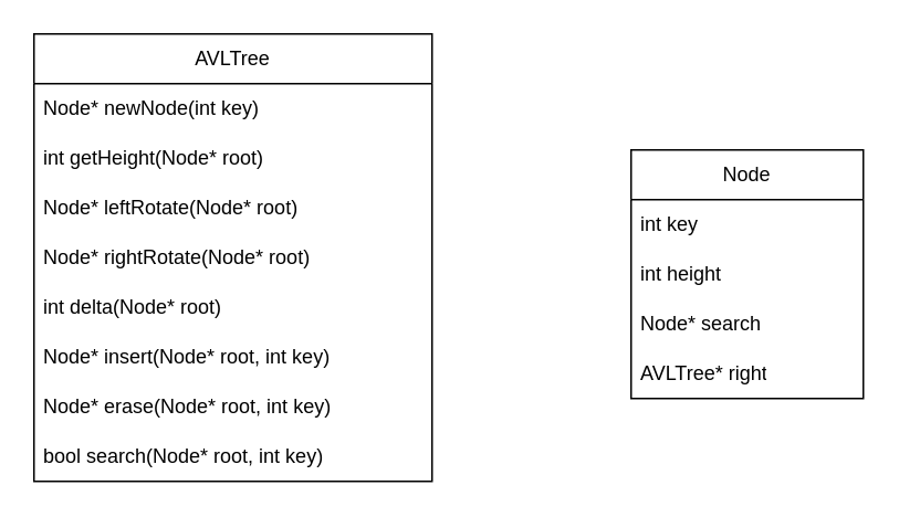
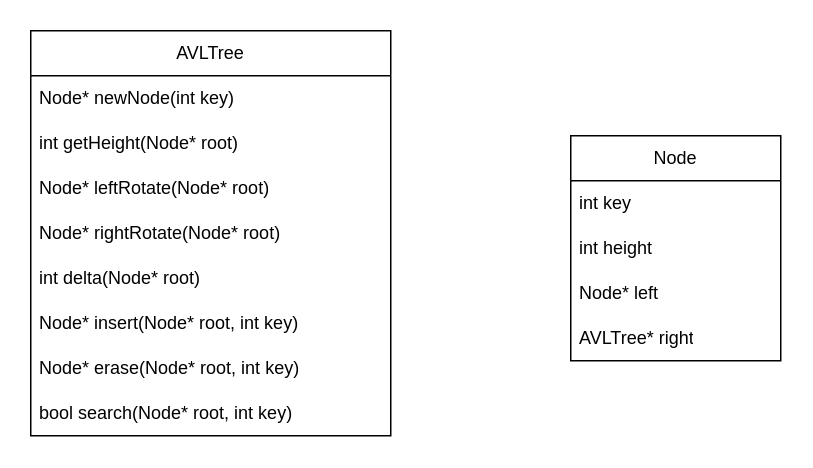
- <mxCell id="14" value="Node* search" style="text;strokeColor=none;fillColor=none;align=left;verticalAlign=middle;spacingLeft=4;spacingRight=4;overflow=hidden;points=[[0,0.5],[1,0.5]];portConstraint=eastwest;rotatable=0;whiteSpace=wrap;html=1;" vertex="1" parent="11"><mxGeometry y="90" width="140" height="30" as="geometry" /></mxCell>
+ <mxCell id="14" value="Node* left" style="text;strokeColor=none;fillColor=none;align=left;verticalAlign=middle;spacingLeft=4;spacingRight=4;overflow=hidden;points=[[0,0.5],[1,0.5]];portConstraint=eastwest;rotatable=0;whiteSpace=wrap;html=1;" vertex="1" parent="11"><mxGeometry y="90" width="140" height="30" as="geometry" /></mxCell>
